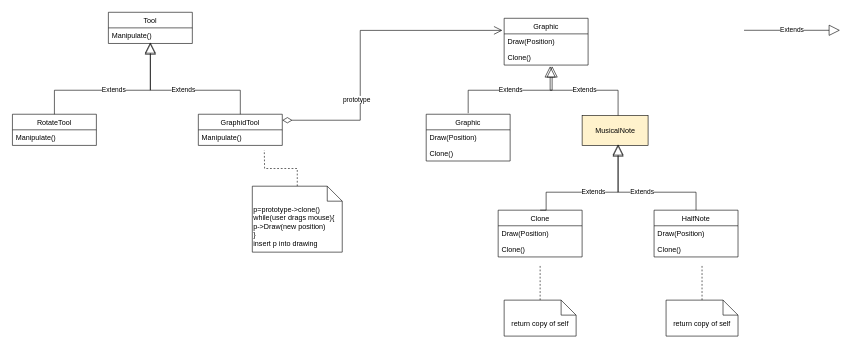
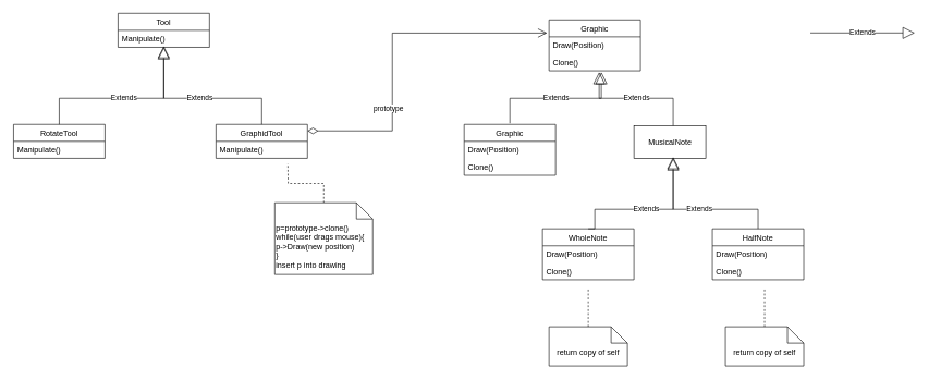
- <mxCell id="19" value="MusicalNote" style="html=1;fillColor=#fff2cc;" parent="1" vertex="1"><mxGeometry x="970" y="192" width="110" height="50" as="geometry" /></mxCell>
+ <mxCell id="19" value="MusicalNote" style="html=1;" parent="1" vertex="1"><mxGeometry x="970" y="192" width="110" height="50" as="geometry" /></mxCell>
- <mxCell id="16" value="Clone" style="swimlane;fontStyle=0;childLayout=stackLayout;horizontal=1;startSize=26;fillColor=none;horizontalStack=0;resizeParent=1;resizeParentMax=0;resizeLast=0;collapsible=1;marginBottom=0;" parent="1" vertex="1"><mxGeometry x="830" y="350" width="140" height="78" as="geometry" /></mxCell>
+ <mxCell id="16" value="WholeNote" style="swimlane;fontStyle=0;childLayout=stackLayout;horizontal=1;startSize=26;fillColor=none;horizontalStack=0;resizeParent=1;resizeParentMax=0;resizeLast=0;collapsible=1;marginBottom=0;" parent="1" vertex="1"><mxGeometry x="830" y="350" width="140" height="78" as="geometry" /></mxCell>
